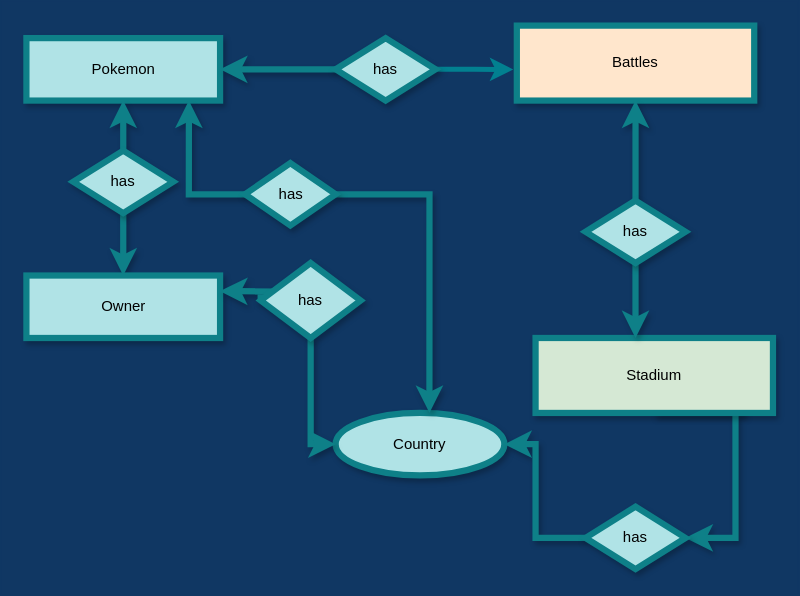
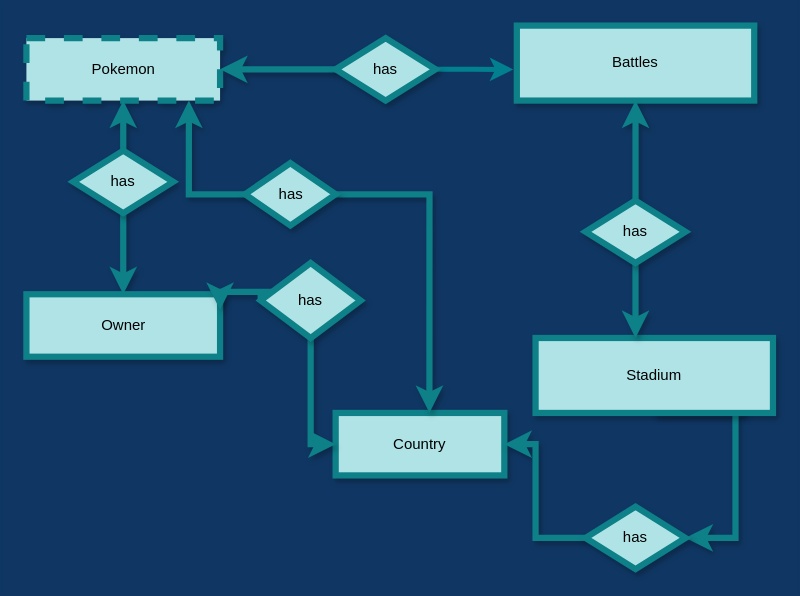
- <mxCell id="7" value="Battles" style="rounded=0;whiteSpace=wrap;html=1;fillColor=#ffe6cc;strokeColor=#0e8088;shadow=1;sketch=0;strokeWidth=5;" vertex="1" parent="1"><mxGeometry x="413" y="20" width="190" height="60" as="geometry" /></mxCell>
+ <mxCell id="7" value="Battles" style="rounded=0;whiteSpace=wrap;html=1;fillColor=#b0e3e6;strokeColor=#0e8088;shadow=1;sketch=0;strokeWidth=5;" vertex="1" parent="1"><mxGeometry x="413" y="20" width="190" height="60" as="geometry" /></mxCell>
- <mxCell id="2" value="Pokemon" style="rounded=0;whiteSpace=wrap;html=1;fillColor=#b0e3e6;strokeColor=#0e8088;shadow=1;sketch=0;strokeWidth=5;" vertex="1" parent="1"><mxGeometry x="20.5" y="30" width="155" height="50" as="geometry" /></mxCell>
+ <mxCell id="2" value="Pokemon" style="rounded=0;whiteSpace=wrap;html=1;fillColor=#b0e3e6;strokeColor=#0e8088;shadow=1;sketch=0;strokeWidth=5;dashed=1;" vertex="1" parent="1"><mxGeometry x="20.5" y="30" width="155" height="50" as="geometry" /></mxCell>
- <mxCell id="6" value="Owner" style="rounded=0;whiteSpace=wrap;html=1;fillColor=#b0e3e6;strokeColor=#0e8088;shadow=1;sketch=0;strokeWidth=5;" vertex="1" parent="1"><mxGeometry x="20.5" y="220" width="155" height="50" as="geometry" /></mxCell>
+ <mxCell id="6" value="Owner" style="rounded=0;whiteSpace=wrap;html=1;fillColor=#b0e3e6;strokeColor=#0e8088;shadow=1;sketch=0;strokeWidth=5;" vertex="1" parent="1"><mxGeometry x="20.5" y="235" width="155" height="50" as="geometry" /></mxCell>
- <mxCell id="12" value="Stadium" style="rounded=0;whiteSpace=wrap;html=1;fillColor=#d5e8d4;strokeColor=#0e8088;shadow=1;sketch=0;strokeWidth=5;" vertex="1" parent="1"><mxGeometry x="428" y="270" width="190" height="60" as="geometry" /></mxCell>
+ <mxCell id="12" value="Stadium" style="rounded=0;whiteSpace=wrap;html=1;fillColor=#b0e3e6;strokeColor=#0e8088;shadow=1;sketch=0;strokeWidth=5;" vertex="1" parent="1"><mxGeometry x="428" y="270" width="190" height="60" as="geometry" /></mxCell>
- <mxCell id="16" value="Country" style="ellipse;whiteSpace=wrap;html=1;fillColor=#b0e3e6;strokeColor=#0e8088;shadow=1;sketch=0;strokeWidth=5;" vertex="1" parent="1"><mxGeometry x="268" y="330" width="135" height="50" as="geometry" /></mxCell>
+ <mxCell id="16" value="Country" style="rounded=0;whiteSpace=wrap;html=1;fillColor=#b0e3e6;strokeColor=#0e8088;shadow=1;sketch=0;strokeWidth=5;" vertex="1" parent="1"><mxGeometry x="268" y="330" width="135" height="50" as="geometry" /></mxCell>
